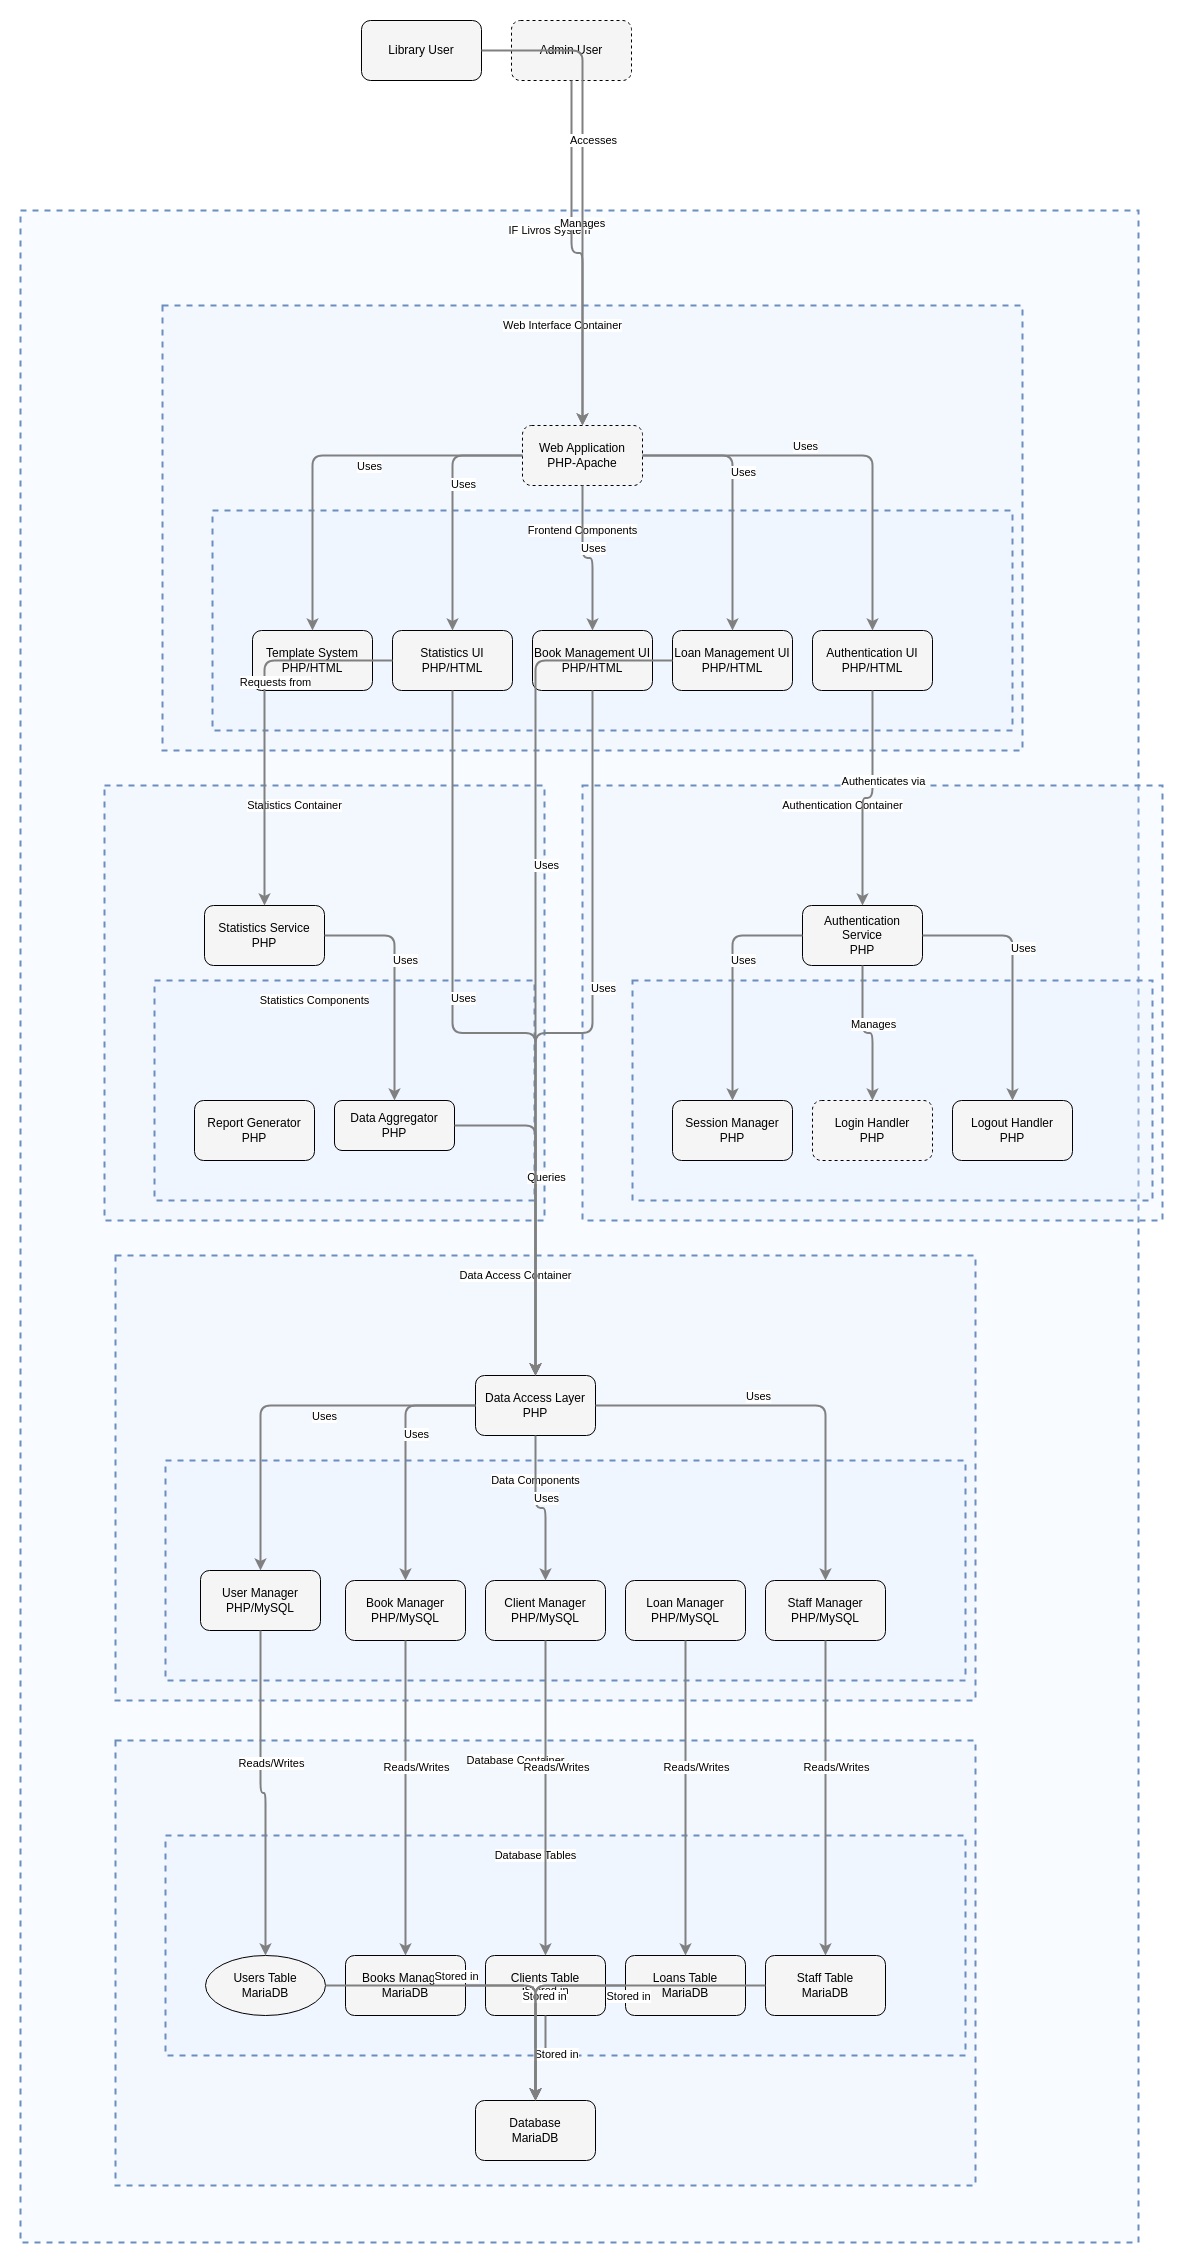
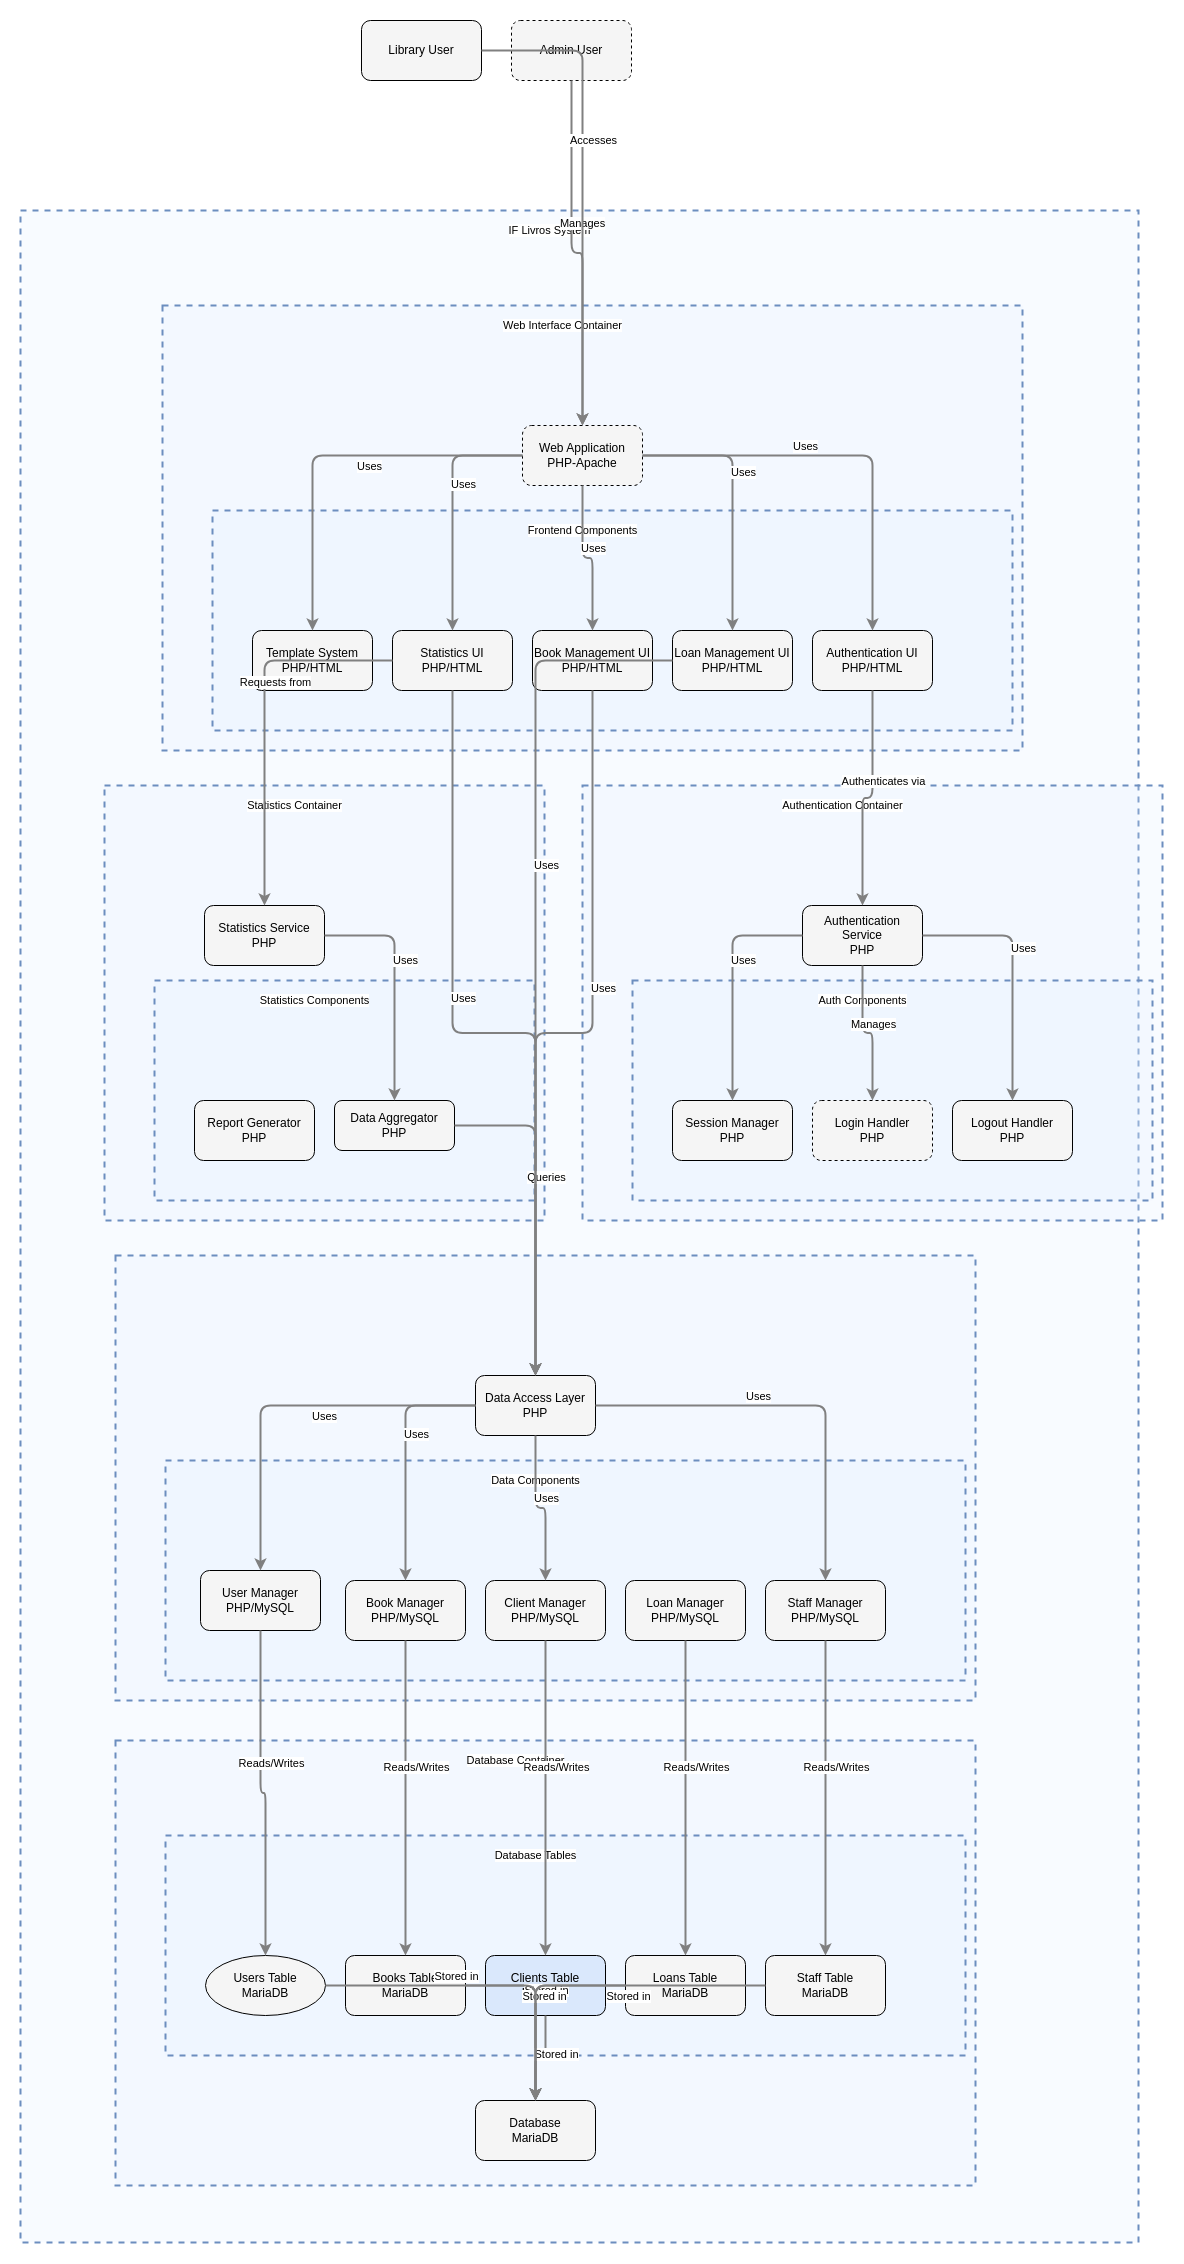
+ <mxCell id="5" value="Auth Components" style="edgeLabel;html=1;align=center;verticalAlign=middle;resizable=0;labelBackgroundColor=white;spacing=5" vertex="1" parent="14"><mxGeometry x="58" y="203" width="444" height="24" as="geometry" /></mxCell>
- <mxCell id="17" value="Data Access Container" style="edgeLabel;html=1;align=center;verticalAlign=middle;resizable=0;labelBackgroundColor=white;spacing=5" vertex="1" parent="22"><mxGeometry x="103" y="1053" width="784" height="24" as="geometry" /></mxCell>
- <mxCell id="28" value="Books Manages&lt;br&gt;MariaDB" style="rounded=1;whiteSpace=wrap;html=1;fillColor=#f5f5f5" vertex="1" parent="8"><mxGeometry x="180" y="120" width="120" height="60" as="geometry" /></mxCell>
+ <mxCell id="28" value="Books Table&lt;br&gt;MariaDB" style="rounded=1;whiteSpace=wrap;html=1;fillColor=#f5f5f5" vertex="1" parent="8"><mxGeometry x="180" y="120" width="120" height="60" as="geometry" /></mxCell>
- <mxCell id="31" value="Clients Table&lt;br&gt;MariaDB" style="rounded=1;whiteSpace=wrap;html=1;fillColor=#f5f5f5" vertex="1" parent="8"><mxGeometry x="320" y="120" width="120" height="60" as="geometry" /></mxCell>
+ <mxCell id="31" value="Clients Table&lt;br&gt;MariaDB" style="rounded=1;whiteSpace=wrap;html=1;fillColor=#dae8fc;" vertex="1" parent="8"><mxGeometry x="320" y="120" width="120" height="60" as="geometry" /></mxCell>
